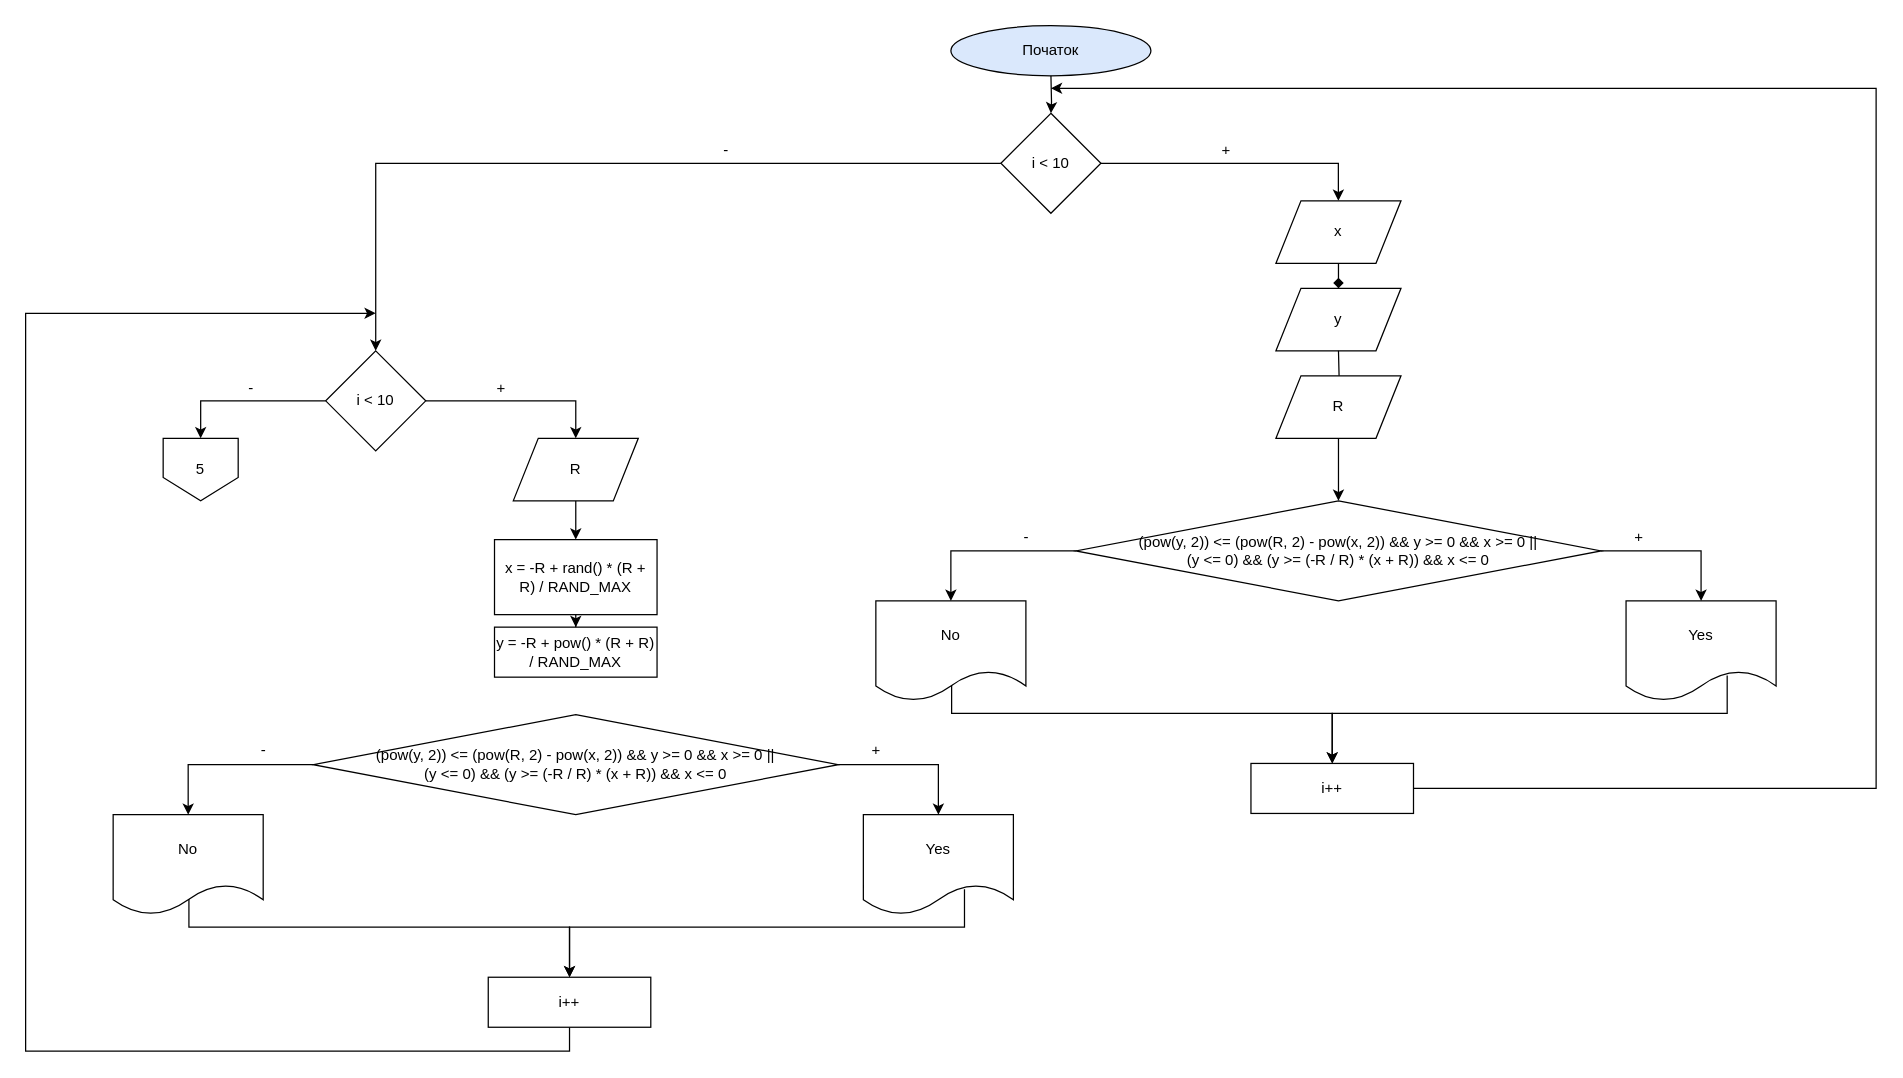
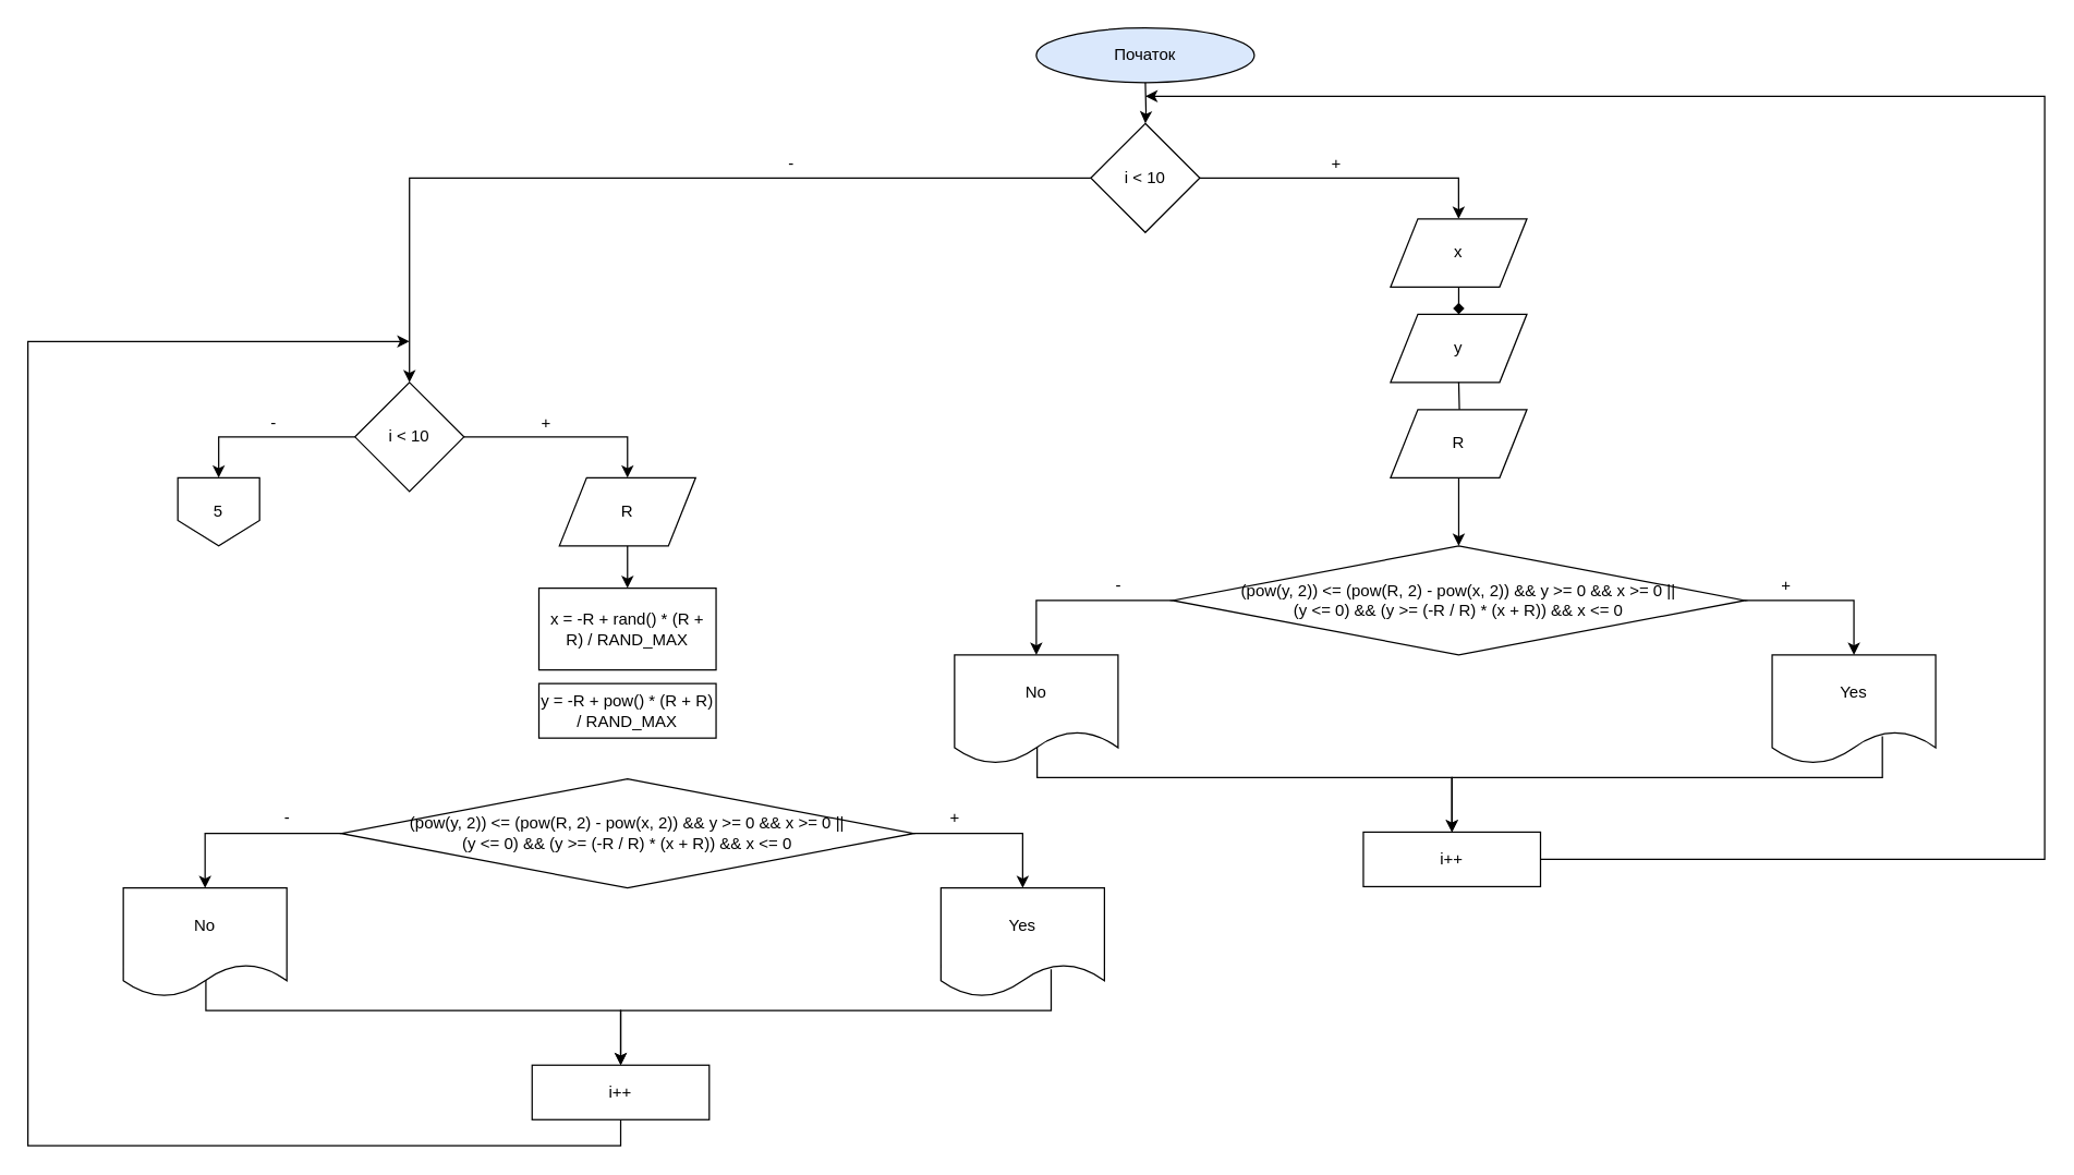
- <mxCell id="32" value="" style="edgeStyle=orthogonalEdgeStyle;rounded=0;orthogonalLoop=1;jettySize=auto;html=1;startArrow=none;startFill=0;endArrow=classic;endFill=1;" edge="1" parent="1" source="33" target="34"><mxGeometry relative="1" as="geometry" /></mxCell>
